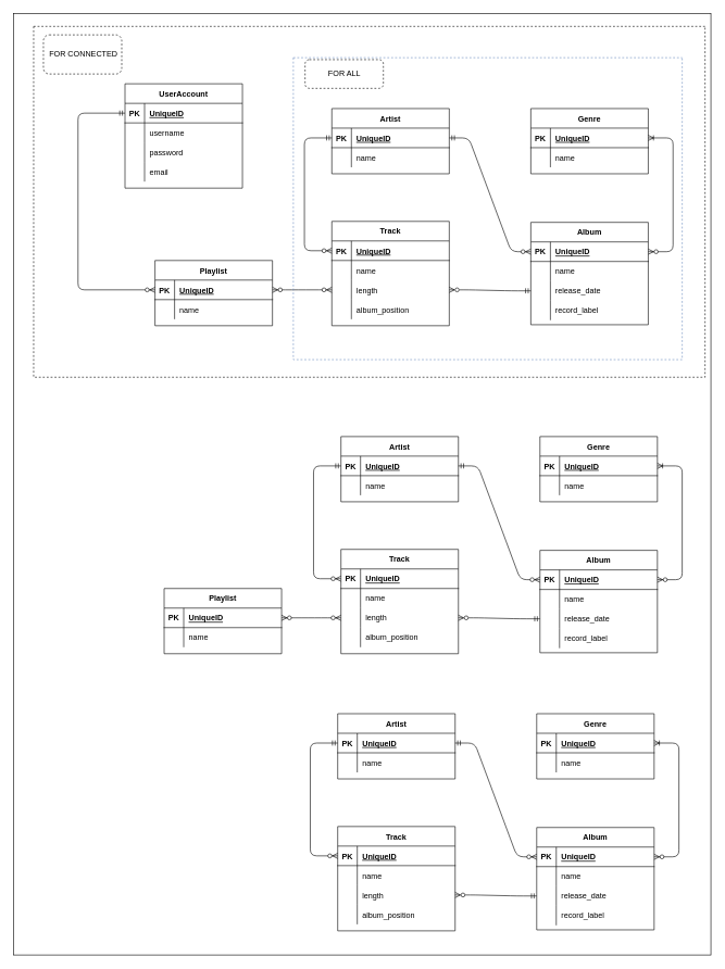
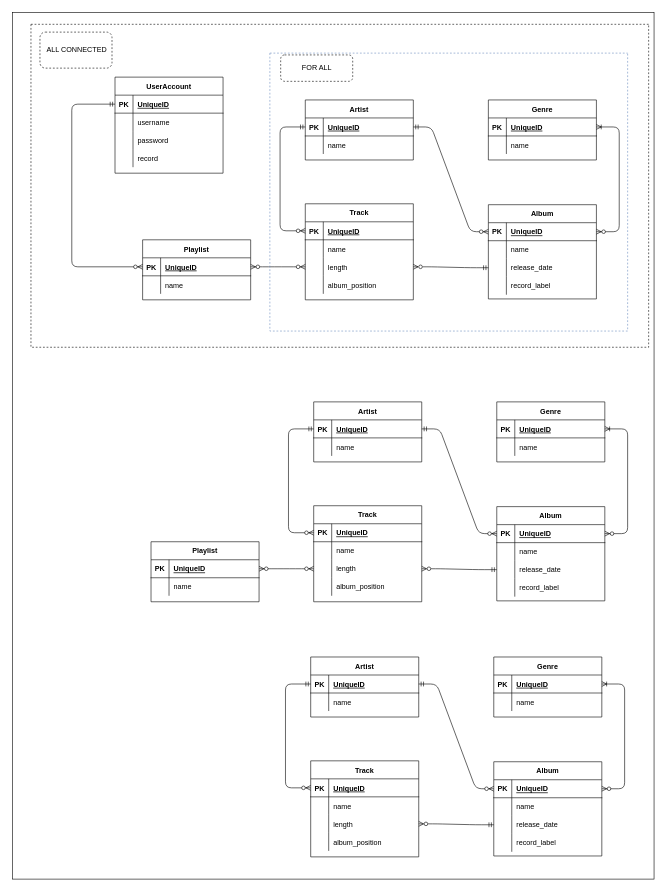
- <mxCell id="71" value="FOR CONNECTED" style="text;html=1;strokeColor=none;fillColor=none;align=center;verticalAlign=middle;whiteSpace=wrap;rounded=0;dashed=1;" parent="69" vertex="1"><mxGeometry x="23" y="28" width="107" height="30" as="geometry" /></mxCell>
+ <mxCell id="71" value="ALL CONNECTED" style="text;html=1;strokeColor=none;fillColor=none;align=center;verticalAlign=middle;whiteSpace=wrap;rounded=0;dashed=1;" parent="69" vertex="1"><mxGeometry x="23" y="28" width="107" height="30" as="geometry" /></mxCell>
- <mxCell id="67" value="email" style="shape=partialRectangle;connectable=0;fillColor=none;top=0;left=0;bottom=0;right=0;align=left;spacingLeft=6;overflow=hidden;" parent="65" vertex="1"><mxGeometry x="30" width="150" height="30" as="geometry"><mxRectangle width="150" height="30" as="alternateBounds" /></mxGeometry></mxCell>
+ <mxCell id="67" value="record" style="shape=partialRectangle;connectable=0;fillColor=none;top=0;left=0;bottom=0;right=0;align=left;spacingLeft=6;overflow=hidden;" parent="65" vertex="1"><mxGeometry x="30" width="150" height="30" as="geometry"><mxRectangle width="150" height="30" as="alternateBounds" /></mxGeometry></mxCell>
